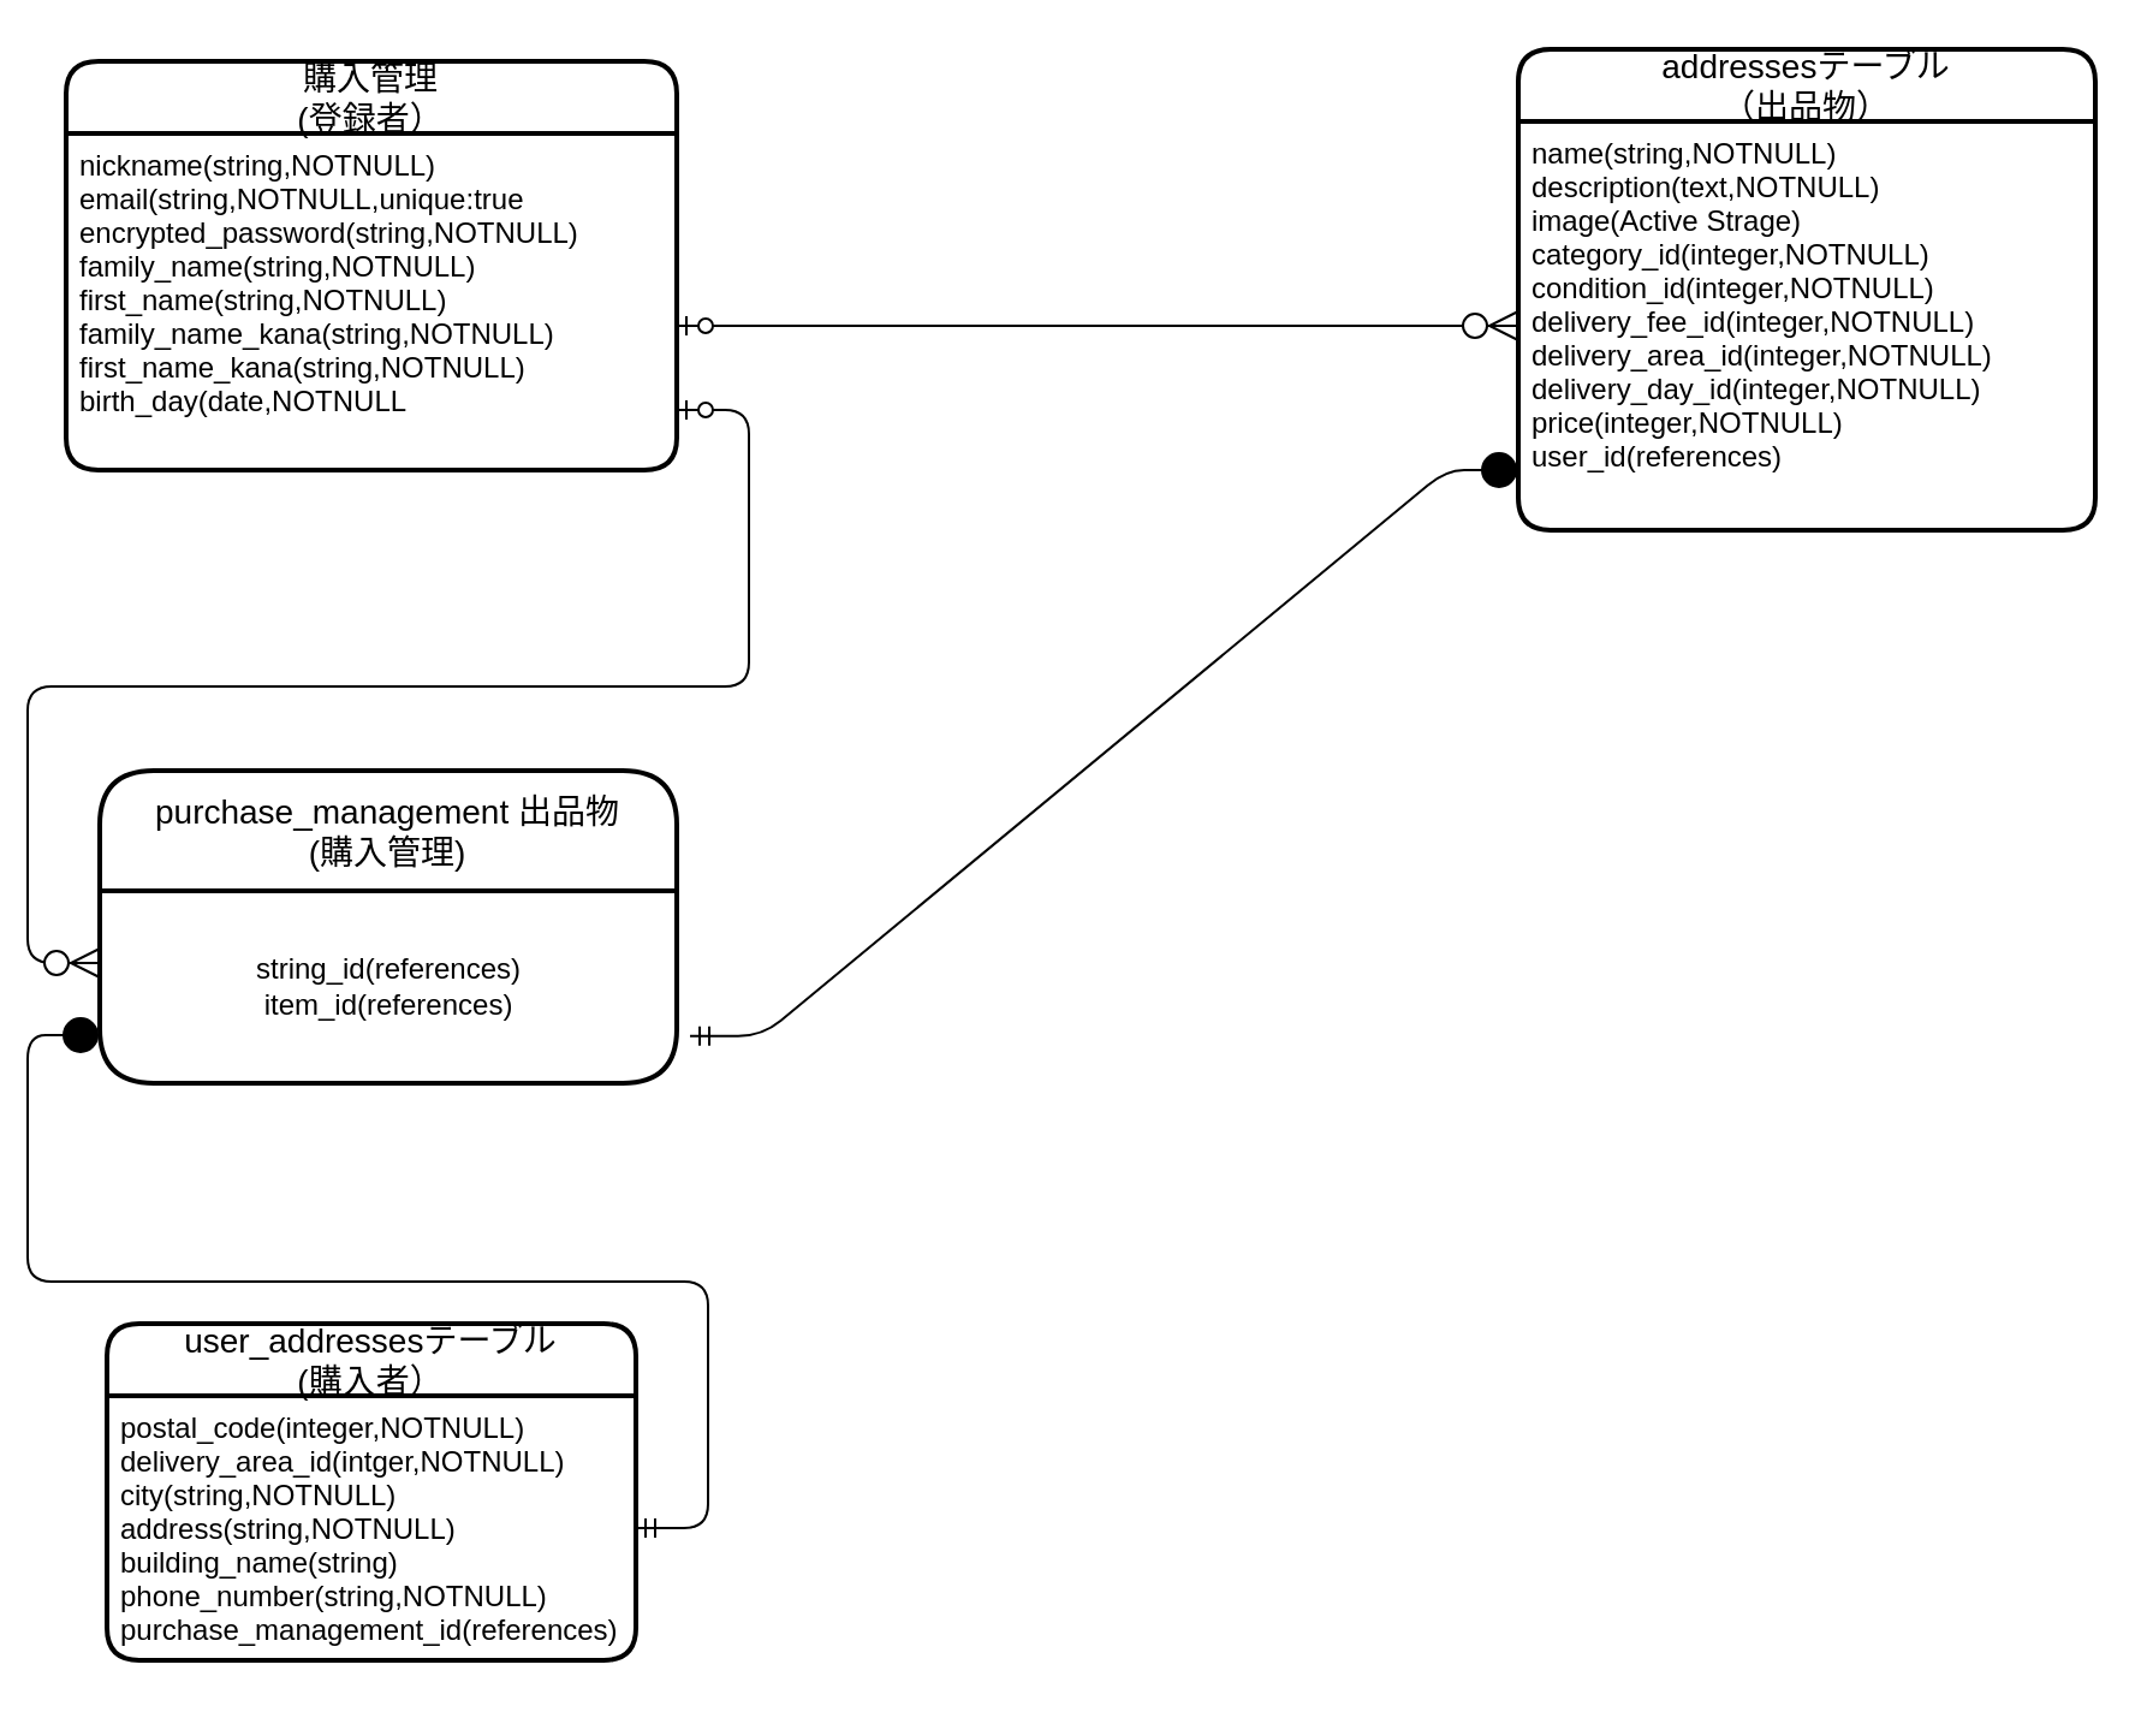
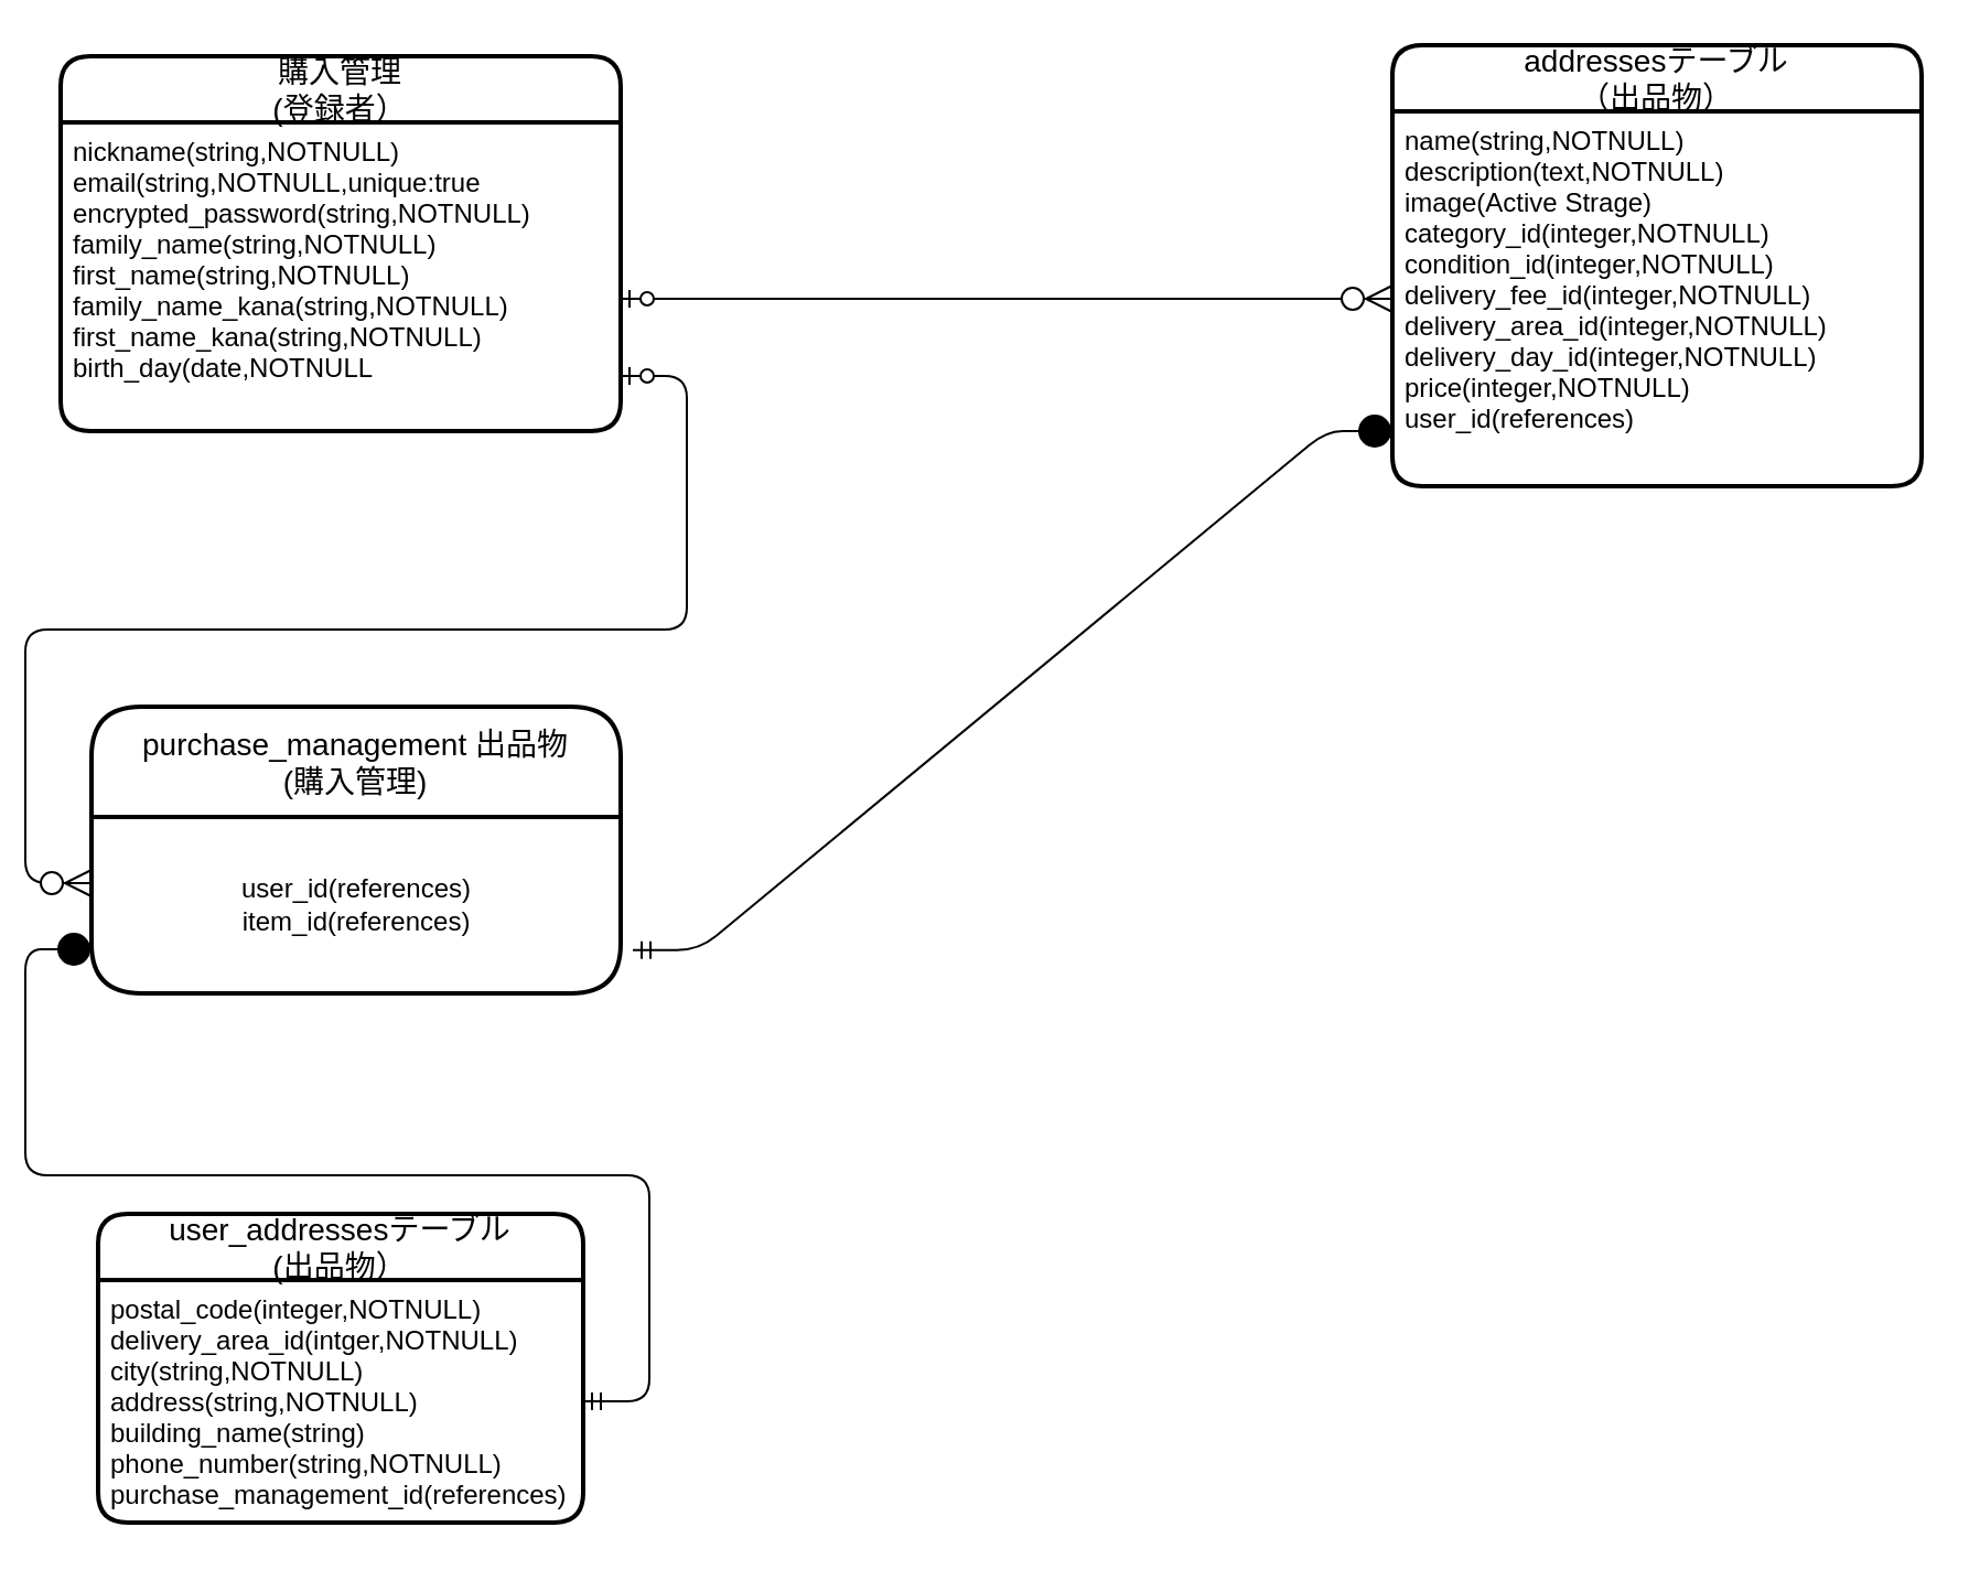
- <mxCell id="7" value="&lt;span style=&quot;text-align: left&quot;&gt;string_id(references)&lt;br&gt;&lt;/span&gt;&lt;span style=&quot;text-align: left&quot;&gt;item_id(references)&lt;/span&gt;&lt;span style=&quot;text-align: left&quot;&gt;&lt;br&gt;&lt;/span&gt;" style="text;html=1;align=center;verticalAlign=middle;resizable=0;points=[];autosize=1;" vertex="1" parent="6"><mxGeometry y="50" width="240" height="80" as="geometry" /></mxCell>
+ <mxCell id="7" value="&lt;span style=&quot;text-align: left&quot;&gt;user_id(references)&lt;br&gt;&lt;/span&gt;&lt;span style=&quot;text-align: left&quot;&gt;item_id(references)&lt;/span&gt;&lt;span style=&quot;text-align: left&quot;&gt;&lt;br&gt;&lt;/span&gt;" style="text;html=1;align=center;verticalAlign=middle;resizable=0;points=[];autosize=1;" vertex="1" parent="6"><mxGeometry y="50" width="240" height="80" as="geometry" /></mxCell>
- <mxCell id="8" value="user_addressesテーブル&#10;(購入者）" style="swimlane;childLayout=stackLayout;horizontal=1;startSize=30;horizontalStack=0;rounded=1;fontSize=14;fontStyle=0;strokeWidth=2;resizeParent=0;resizeLast=1;shadow=0;dashed=0;align=center;" vertex="1" parent="1"><mxGeometry x="37" y="550" width="220" height="140" as="geometry" /></mxCell>
+ <mxCell id="8" value="user_addressesテーブル&#10;(出品物）" style="swimlane;childLayout=stackLayout;horizontal=1;startSize=30;horizontalStack=0;rounded=1;fontSize=14;fontStyle=0;strokeWidth=2;resizeParent=0;resizeLast=1;shadow=0;dashed=0;align=center;" vertex="1" parent="1"><mxGeometry x="37" y="550" width="220" height="140" as="geometry" /></mxCell>
